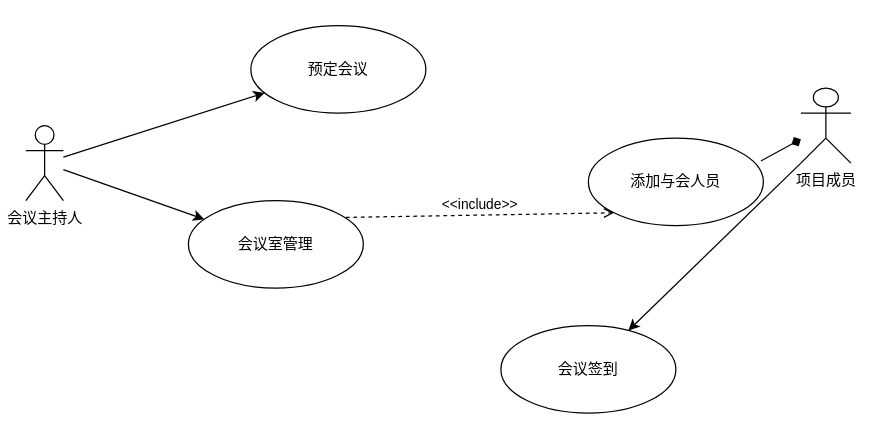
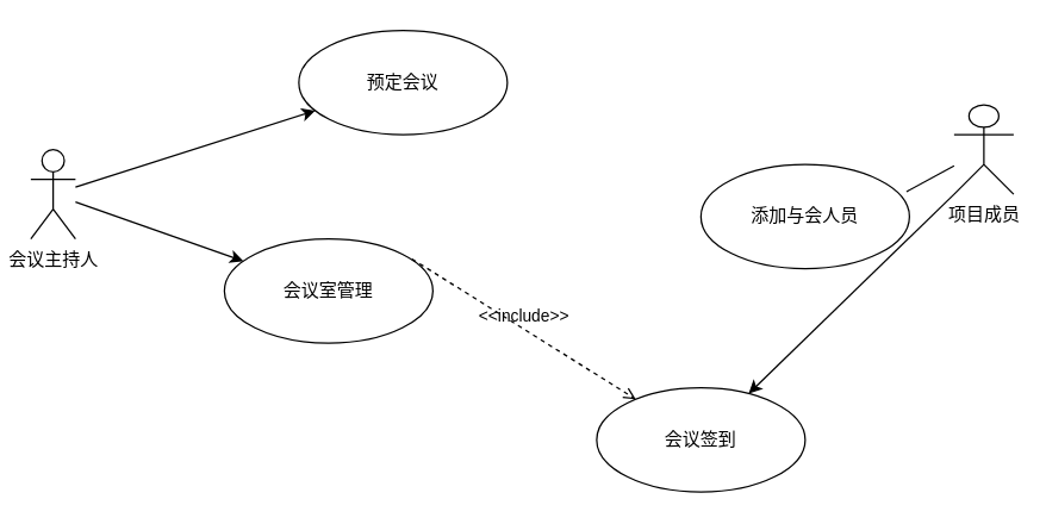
- <mxCell id="12" value="" style="endArrow=diamond;html=1;rounded=0;exitX=0.986;exitY=0.261;exitDx=0;exitDy=0;exitPerimeter=0;" parent="1" source="10" target="9" edge="1"><mxGeometry width="50" height="50" relative="1" as="geometry"><mxPoint x="530" y="140" as="sourcePoint" /><mxPoint x="580" y="90" as="targetPoint" /></mxGeometry></mxCell>
+ <mxCell id="12" value="" style="endArrow=none;html=1;rounded=0;exitX=0.986;exitY=0.261;exitDx=0;exitDy=0;exitPerimeter=0;" parent="1" source="10" target="9" edge="1"><mxGeometry width="50" height="50" relative="1" as="geometry"><mxPoint x="530" y="140" as="sourcePoint" /><mxPoint x="580" y="90" as="targetPoint" /></mxGeometry></mxCell>
- <mxCell id="11" value="&amp;lt;&amp;lt;include&amp;gt;&amp;gt;" style="html=1;verticalAlign=bottom;labelBackgroundColor=none;endArrow=open;endFill=0;dashed=1;rounded=0;exitX=0.9;exitY=0.192;exitDx=0;exitDy=0;exitPerimeter=0;entryX=0;entryY=1;entryDx=0;entryDy=0;" parent="1" source="3" target="10" edge="1"><mxGeometry width="160" relative="1" as="geometry"><mxPoint x="230" y="190" as="sourcePoint" /><mxPoint x="390" y="190" as="targetPoint" /></mxGeometry></mxCell>
+ <mxCell id="11" value="&amp;lt;&amp;lt;include&amp;gt;&amp;gt;" style="html=1;verticalAlign=bottom;labelBackgroundColor=none;endArrow=open;endFill=0;dashed=1;rounded=0;exitX=0.9;exitY=0.192;exitDx=0;exitDy=0;exitPerimeter=0;" parent="1" source="3" target="7" edge="1"><mxGeometry width="160" relative="1" as="geometry"><mxPoint x="230" y="190" as="sourcePoint" /><mxPoint x="390" y="190" as="targetPoint" /></mxGeometry></mxCell>
